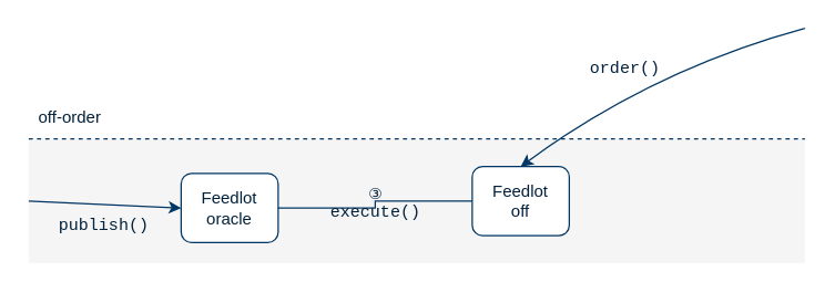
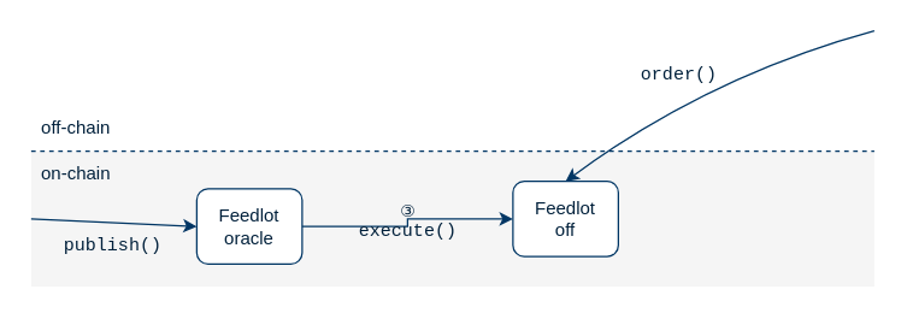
- <mxCell id="4" value="off-order" style="text;html=1;strokeColor=none;fillColor=none;align=center;verticalAlign=middle;whiteSpace=wrap;rounded=0;fontColor=#00203B;" parent="1" vertex="1"><mxGeometry x="20" y="70" width="60" height="30" as="geometry" /></mxCell>
+ <mxCell id="4" value="off-chain" style="text;html=1;strokeColor=none;fillColor=none;align=center;verticalAlign=middle;whiteSpace=wrap;rounded=0;fontColor=#00203B;" parent="1" vertex="1"><mxGeometry x="20" y="70" width="60" height="30" as="geometry" /></mxCell>
+ <mxCell id="3" value="on-chain" style="text;html=1;strokeColor=none;fillColor=none;align=center;verticalAlign=middle;whiteSpace=wrap;rounded=0;fontColor=#00203B;" parent="1" vertex="1"><mxGeometry x="20" y="100" width="60" height="30" as="geometry" /></mxCell>
- <mxCell id="8" value="③&lt;br&gt;&lt;font style=&quot;font-size: 12px;&quot; face=&quot;Courier New&quot;&gt;execute(&lt;/font&gt;&lt;font style=&quot;font-size: 12px;&quot; face=&quot;Courier New&quot;&gt;)&lt;/font&gt;" style="edgeStyle=orthogonalEdgeStyle;orthogonalLoop=1;jettySize=auto;html=1;exitX=1;exitY=0.5;exitDx=0;exitDy=0;entryX=0;entryY=0.5;entryDx=0;entryDy=0;labelBackgroundColor=none;fontFamily=Helvetica;rounded=0;fontColor=#00203B;strokeColor=#003664;endArrow=none;" parent="1" source="5" target="7" edge="1"><mxGeometry relative="1" as="geometry"><mxPoint x="112.5" y="190" as="sourcePoint" /></mxGeometry></mxCell>
+ <mxCell id="8" value="③&lt;br&gt;&lt;font style=&quot;font-size: 12px;&quot; face=&quot;Courier New&quot;&gt;execute(&lt;/font&gt;&lt;font style=&quot;font-size: 12px;&quot; face=&quot;Courier New&quot;&gt;)&lt;/font&gt;" style="edgeStyle=orthogonalEdgeStyle;orthogonalLoop=1;jettySize=auto;html=1;exitX=1;exitY=0.5;exitDx=0;exitDy=0;entryX=0;entryY=0.5;entryDx=0;entryDy=0;labelBackgroundColor=none;fontFamily=Helvetica;rounded=0;fontColor=#00203B;strokeColor=#003664;" parent="1" source="5" target="7" edge="1"><mxGeometry relative="1" as="geometry"><mxPoint x="112.5" y="190" as="sourcePoint" /></mxGeometry></mxCell>
